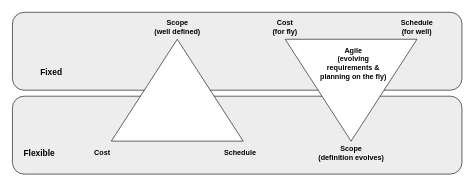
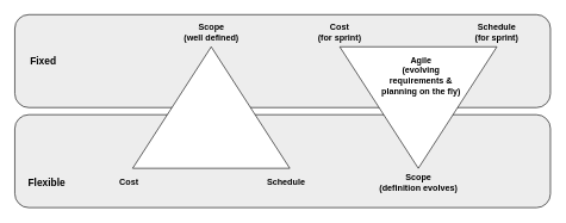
- <mxCell id="12" value="Cost &lt;br&gt;(for fly)" style="text;html=1;align=center;verticalAlign=middle;whiteSpace=wrap;rounded=0;fontStyle=1" vertex="1" parent="1"><mxGeometry x="440" y="30" width="70" height="30" as="geometry" /></mxCell>
+ <mxCell id="12" value="Cost &lt;br&gt;(for sprint)" style="text;html=1;align=center;verticalAlign=middle;whiteSpace=wrap;rounded=0;fontStyle=1" vertex="1" parent="1"><mxGeometry x="440" y="30" width="70" height="30" as="geometry" /></mxCell>
- <mxCell id="13" value="Schedule&lt;br&gt;(for well)" style="text;html=1;align=center;verticalAlign=middle;whiteSpace=wrap;rounded=0;fontStyle=1" vertex="1" parent="1"><mxGeometry x="660" y="30" width="70" height="30" as="geometry" /></mxCell>
+ <mxCell id="13" value="Schedule&lt;br&gt;(for sprint)" style="text;html=1;align=center;verticalAlign=middle;whiteSpace=wrap;rounded=0;fontStyle=1" vertex="1" parent="1"><mxGeometry x="660" y="30" width="70" height="30" as="geometry" /></mxCell>
- <mxCell id="4" value="&lt;b&gt;&lt;font style=&quot;font-size: 14px;&quot;&gt;Fixed&lt;/font&gt;&lt;/b&gt;" style="text;html=1;align=center;verticalAlign=middle;whiteSpace=wrap;rounded=0;" vertex="1" parent="1"><mxGeometry x="55" y="105" width="60" height="30" as="geometry" /></mxCell>
+ <mxCell id="4" value="&lt;b&gt;&lt;font style=&quot;font-size: 14px;&quot;&gt;Fixed&lt;/font&gt;&lt;/b&gt;" style="text;html=1;align=center;verticalAlign=middle;whiteSpace=wrap;rounded=0;" vertex="1" parent="1"><mxGeometry x="30" y="70" width="60" height="30" as="geometry" /></mxCell>
- <mxCell id="8" value="Cost" style="text;html=1;align=center;verticalAlign=middle;whiteSpace=wrap;rounded=0;fontStyle=1" vertex="1" parent="1"><mxGeometry x="140" y="240" width="60" height="30" as="geometry" /></mxCell>
+ <mxCell id="8" value="Cost" style="text;html=1;align=center;verticalAlign=middle;whiteSpace=wrap;rounded=0;fontStyle=1" vertex="1" parent="1"><mxGeometry x="150" y="240" width="60" height="30" as="geometry" /></mxCell>
